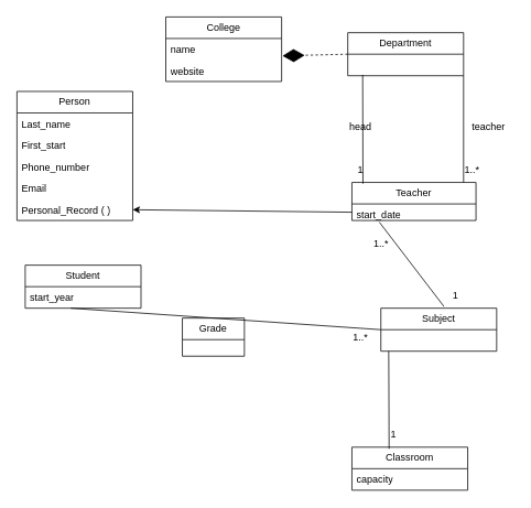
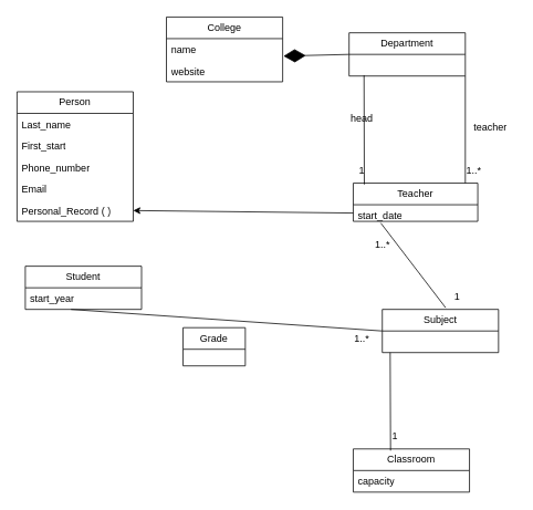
- <mxCell id="5" value="" style="endArrow=diamondThin;endFill=1;endSize=24;html=1;rounded=0;entryX=1.007;entryY=0.808;entryDx=0;entryDy=0;entryPerimeter=0;exitX=0;exitY=0.5;exitDx=0;exitDy=0;dashed=1;" parent="1" target="3" edge="1" source="6"><mxGeometry width="160" relative="1" as="geometry"><mxPoint x="540" y="99" as="sourcePoint" /><mxPoint x="350" y="98.5" as="targetPoint" /><Array as="points" /></mxGeometry></mxCell>
+ <mxCell id="5" value="" style="endArrow=diamondThin;endFill=1;endSize=24;html=1;rounded=0;entryX=1.007;entryY=0.808;entryDx=0;entryDy=0;entryPerimeter=0;exitX=0;exitY=0.5;exitDx=0;exitDy=0;" parent="1" target="3" edge="1" source="6"><mxGeometry width="160" relative="1" as="geometry"><mxPoint x="540" y="99" as="sourcePoint" /><mxPoint x="350" y="98.5" as="targetPoint" /><Array as="points" /></mxGeometry></mxCell>
- <mxCell id="33" value="head" style="text;html=1;align=center;verticalAlign=middle;resizable=0;points=[];autosize=1;strokeColor=none;fillColor=none;" parent="1" vertex="1"><mxGeometry x="410" y="138" width="50" height="30" as="geometry" /></mxCell>
+ <mxCell id="33" value="head" style="text;html=1;align=center;verticalAlign=middle;resizable=0;points=[];autosize=1;strokeColor=none;fillColor=none;" parent="1" vertex="1"><mxGeometry x="410" y="128" width="50" height="30" as="geometry" /></mxCell>
- <mxCell id="17" value="Grade" style="swimlane;fontStyle=0;childLayout=stackLayout;horizontal=1;startSize=26;fillColor=none;horizontalStack=0;resizeParent=1;resizeParentMax=0;resizeLast=0;collapsible=1;marginBottom=0;whiteSpace=wrap;html=1;" parent="1" vertex="1"><mxGeometry x="220" y="384" width="75" height="46" as="geometry" /></mxCell>
+ <mxCell id="17" value="Grade" style="swimlane;fontStyle=0;childLayout=stackLayout;horizontal=1;startSize=26;fillColor=none;horizontalStack=0;resizeParent=1;resizeParentMax=0;resizeLast=0;collapsible=1;marginBottom=0;whiteSpace=wrap;html=1;" parent="1" vertex="1"><mxGeometry x="220" y="394" width="75" height="46" as="geometry" /></mxCell>
